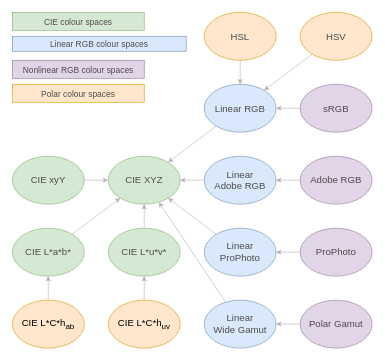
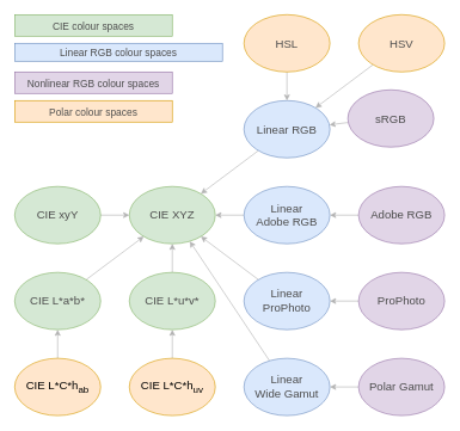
- <mxCell id="18" value="&lt;font&gt;&lt;font style=&quot;font-size: 16px&quot;&gt;sRGB&lt;/font&gt;&lt;br&gt;&lt;/font&gt;" style="ellipse;whiteSpace=wrap;html=1;fillColor=#e1d5e7;strokeColor=#9673a6;fontColor=#4D4D4D;" parent="1" vertex="1"><mxGeometry x="500" y="140" width="120" height="80" as="geometry" /></mxCell>
+ <mxCell id="18" value="&lt;font&gt;&lt;font style=&quot;font-size: 16px&quot;&gt;sRGB&lt;/font&gt;&lt;br&gt;&lt;/font&gt;" style="ellipse;whiteSpace=wrap;html=1;fillColor=#e1d5e7;strokeColor=#9673a6;fontColor=#4D4D4D;" parent="1" vertex="1"><mxGeometry x="485" y="125" width="120" height="80" as="geometry" /></mxCell>
